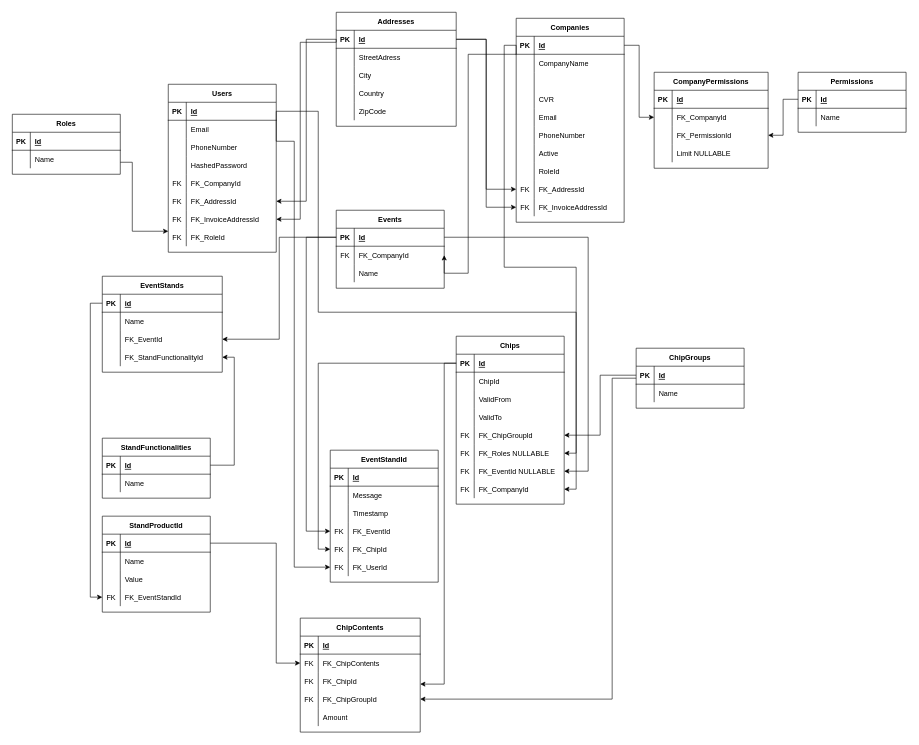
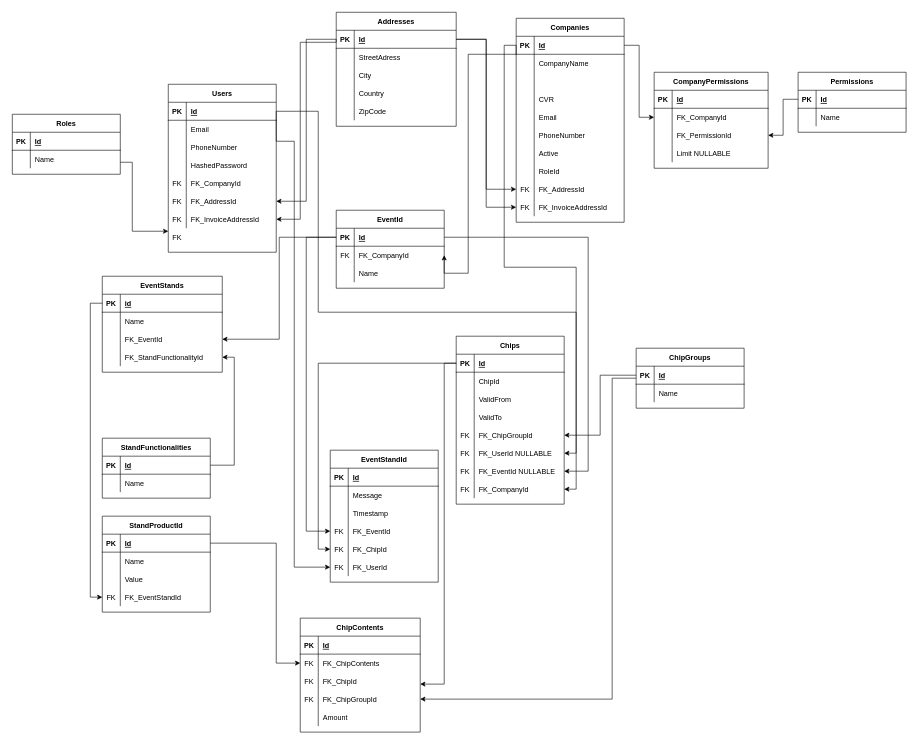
- <mxCell id="52" value="Events" style="shape=table;startSize=30;container=1;collapsible=1;childLayout=tableLayout;fixedRows=1;rowLines=0;fontStyle=1;align=center;resizeLast=1;" vertex="1" parent="1"><mxGeometry x="560" y="350" width="180" height="130" as="geometry"><mxRectangle x="90" y="370" width="70" height="30" as="alternateBounds" /></mxGeometry></mxCell>
+ <mxCell id="52" value="EventId" style="shape=table;startSize=30;container=1;collapsible=1;childLayout=tableLayout;fixedRows=1;rowLines=0;fontStyle=1;align=center;resizeLast=1;" vertex="1" parent="1"><mxGeometry x="560" y="350" width="180" height="130" as="geometry"><mxRectangle x="90" y="370" width="70" height="30" as="alternateBounds" /></mxGeometry></mxCell>
- <mxCell id="26" value="FK_RoleId" style="shape=partialRectangle;connectable=0;fillColor=none;top=0;left=0;bottom=0;right=0;align=left;spacingLeft=6;overflow=hidden;" vertex="1" parent="24"><mxGeometry x="30" width="150" height="30" as="geometry" /></mxCell>
- <mxCell id="45" value="FK_Roles NULLABLE" style="shape=partialRectangle;connectable=0;fillColor=none;top=0;left=0;bottom=0;right=0;align=left;spacingLeft=6;overflow=hidden;" vertex="1" parent="43"><mxGeometry x="30" width="150" height="30" as="geometry" /></mxCell>
+ <mxCell id="45" value="FK_UserId NULLABLE" style="shape=partialRectangle;connectable=0;fillColor=none;top=0;left=0;bottom=0;right=0;align=left;spacingLeft=6;overflow=hidden;" vertex="1" parent="43"><mxGeometry x="30" width="150" height="30" as="geometry" /></mxCell>
